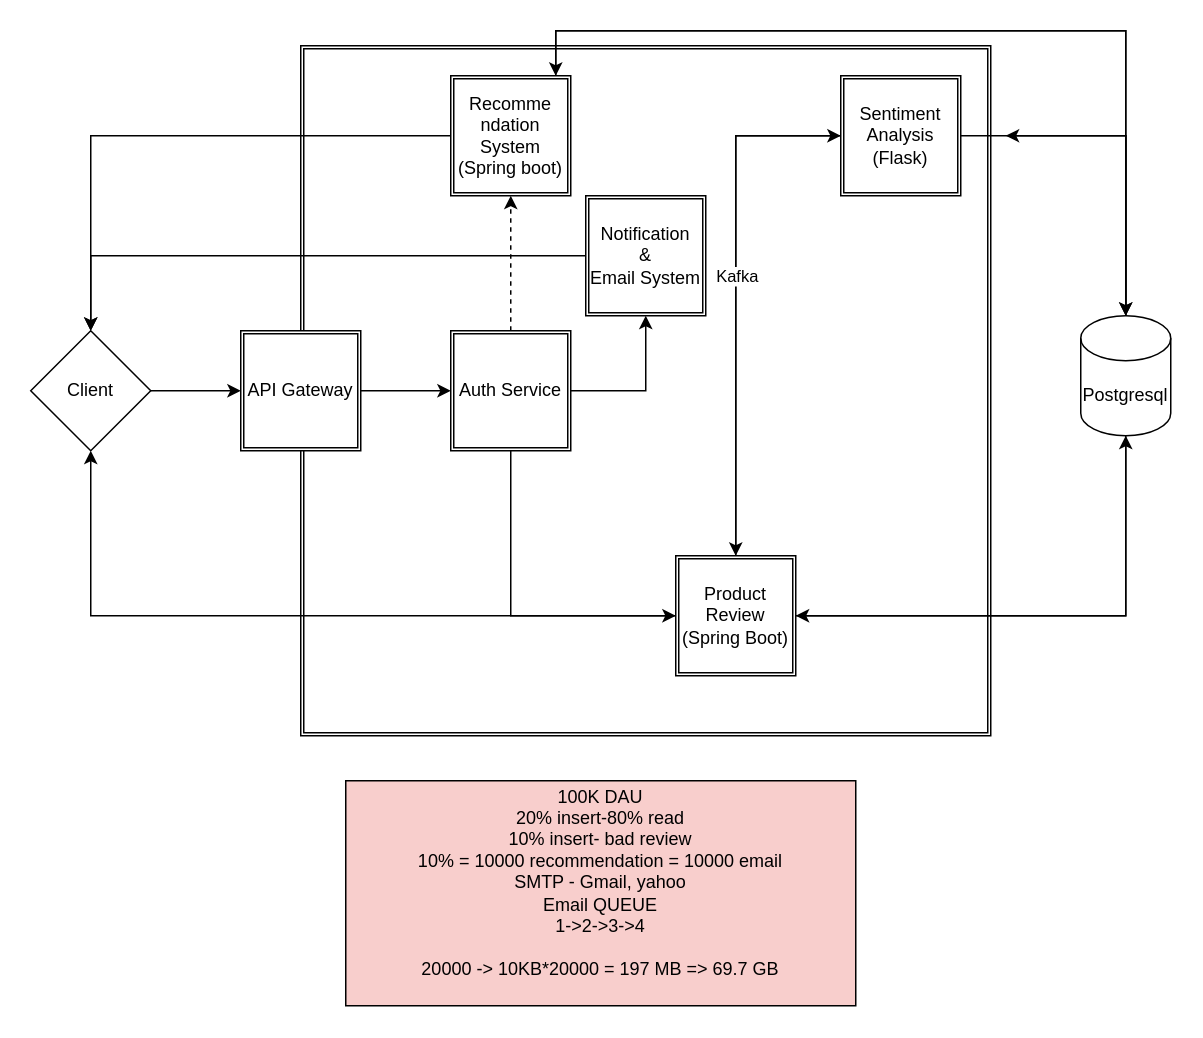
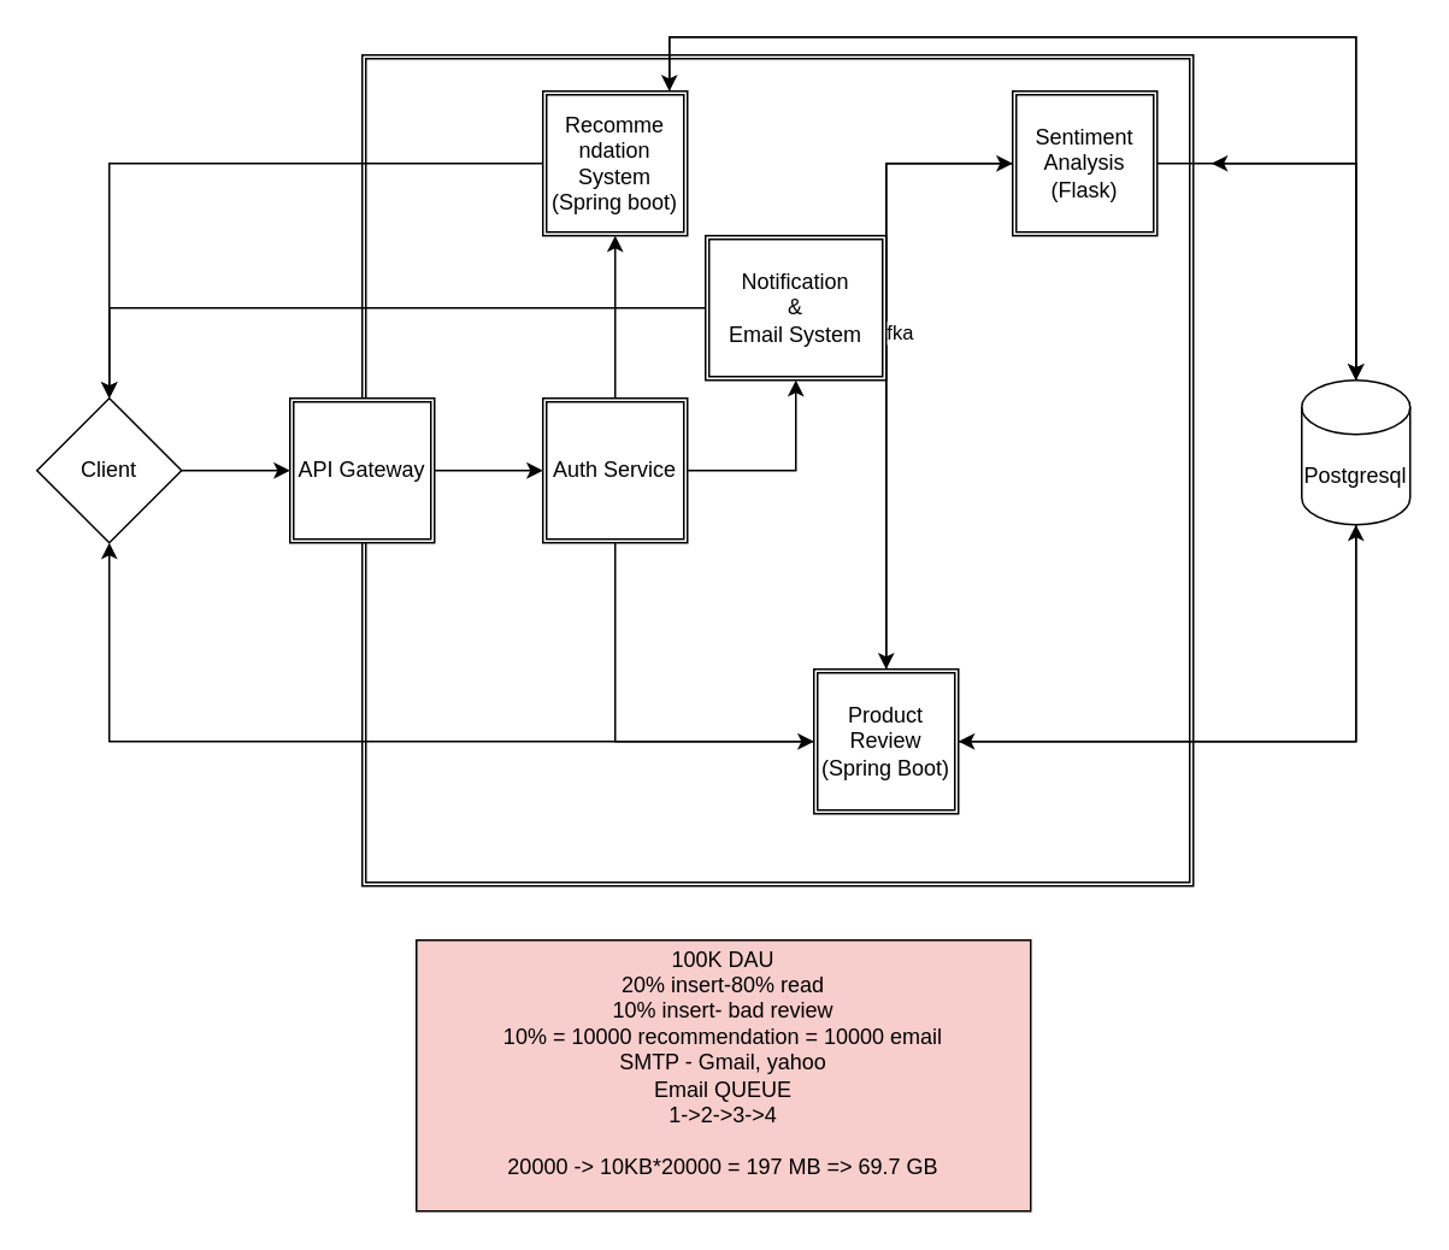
- <mxCell id="27" value="Notification&lt;br&gt;&amp;amp;&lt;br&gt;Email System" style="shape=ext;double=1;whiteSpace=wrap;html=1;aspect=fixed;" vertex="1" parent="1"><mxGeometry x="390" y="130" width="80" height="80" as="geometry" /></mxCell>
+ <mxCell id="27" value="Notification&lt;br&gt;&amp;amp;&lt;br&gt;Email System" style="shape=ext;double=1;whiteSpace=wrap;html=1;aspect=fixed;" vertex="1" parent="1"><mxGeometry x="390" y="130" width="100" height="80" as="geometry" /></mxCell>
- <mxCell id="12" value="" style="edgeStyle=orthogonalEdgeStyle;rounded=0;orthogonalLoop=1;jettySize=auto;html=1;dashed=1;" edge="1" parent="1" source="14" target="24"><mxGeometry relative="1" as="geometry" /></mxCell>
+ <mxCell id="12" value="" style="edgeStyle=orthogonalEdgeStyle;rounded=0;orthogonalLoop=1;jettySize=auto;html=1;" edge="1" parent="1" source="14" target="24"><mxGeometry relative="1" as="geometry" /></mxCell>
